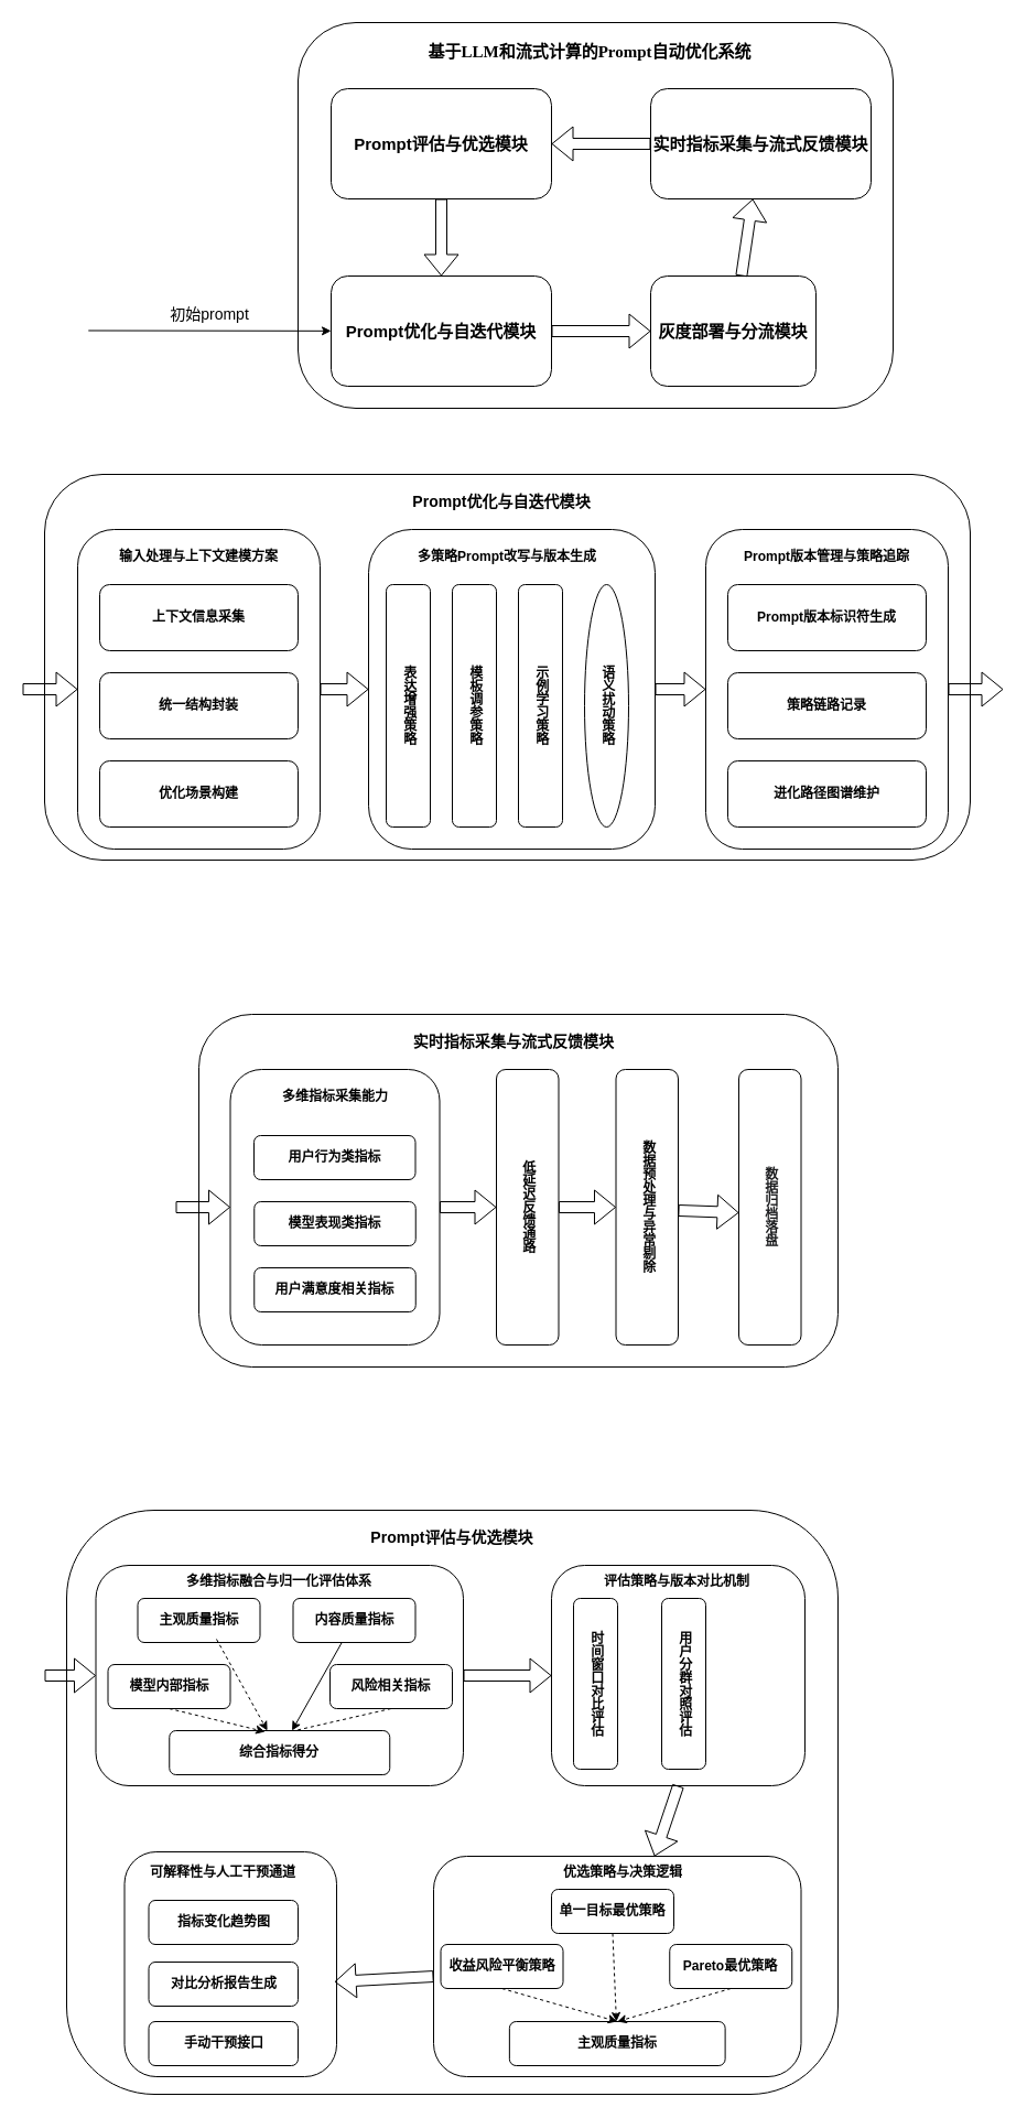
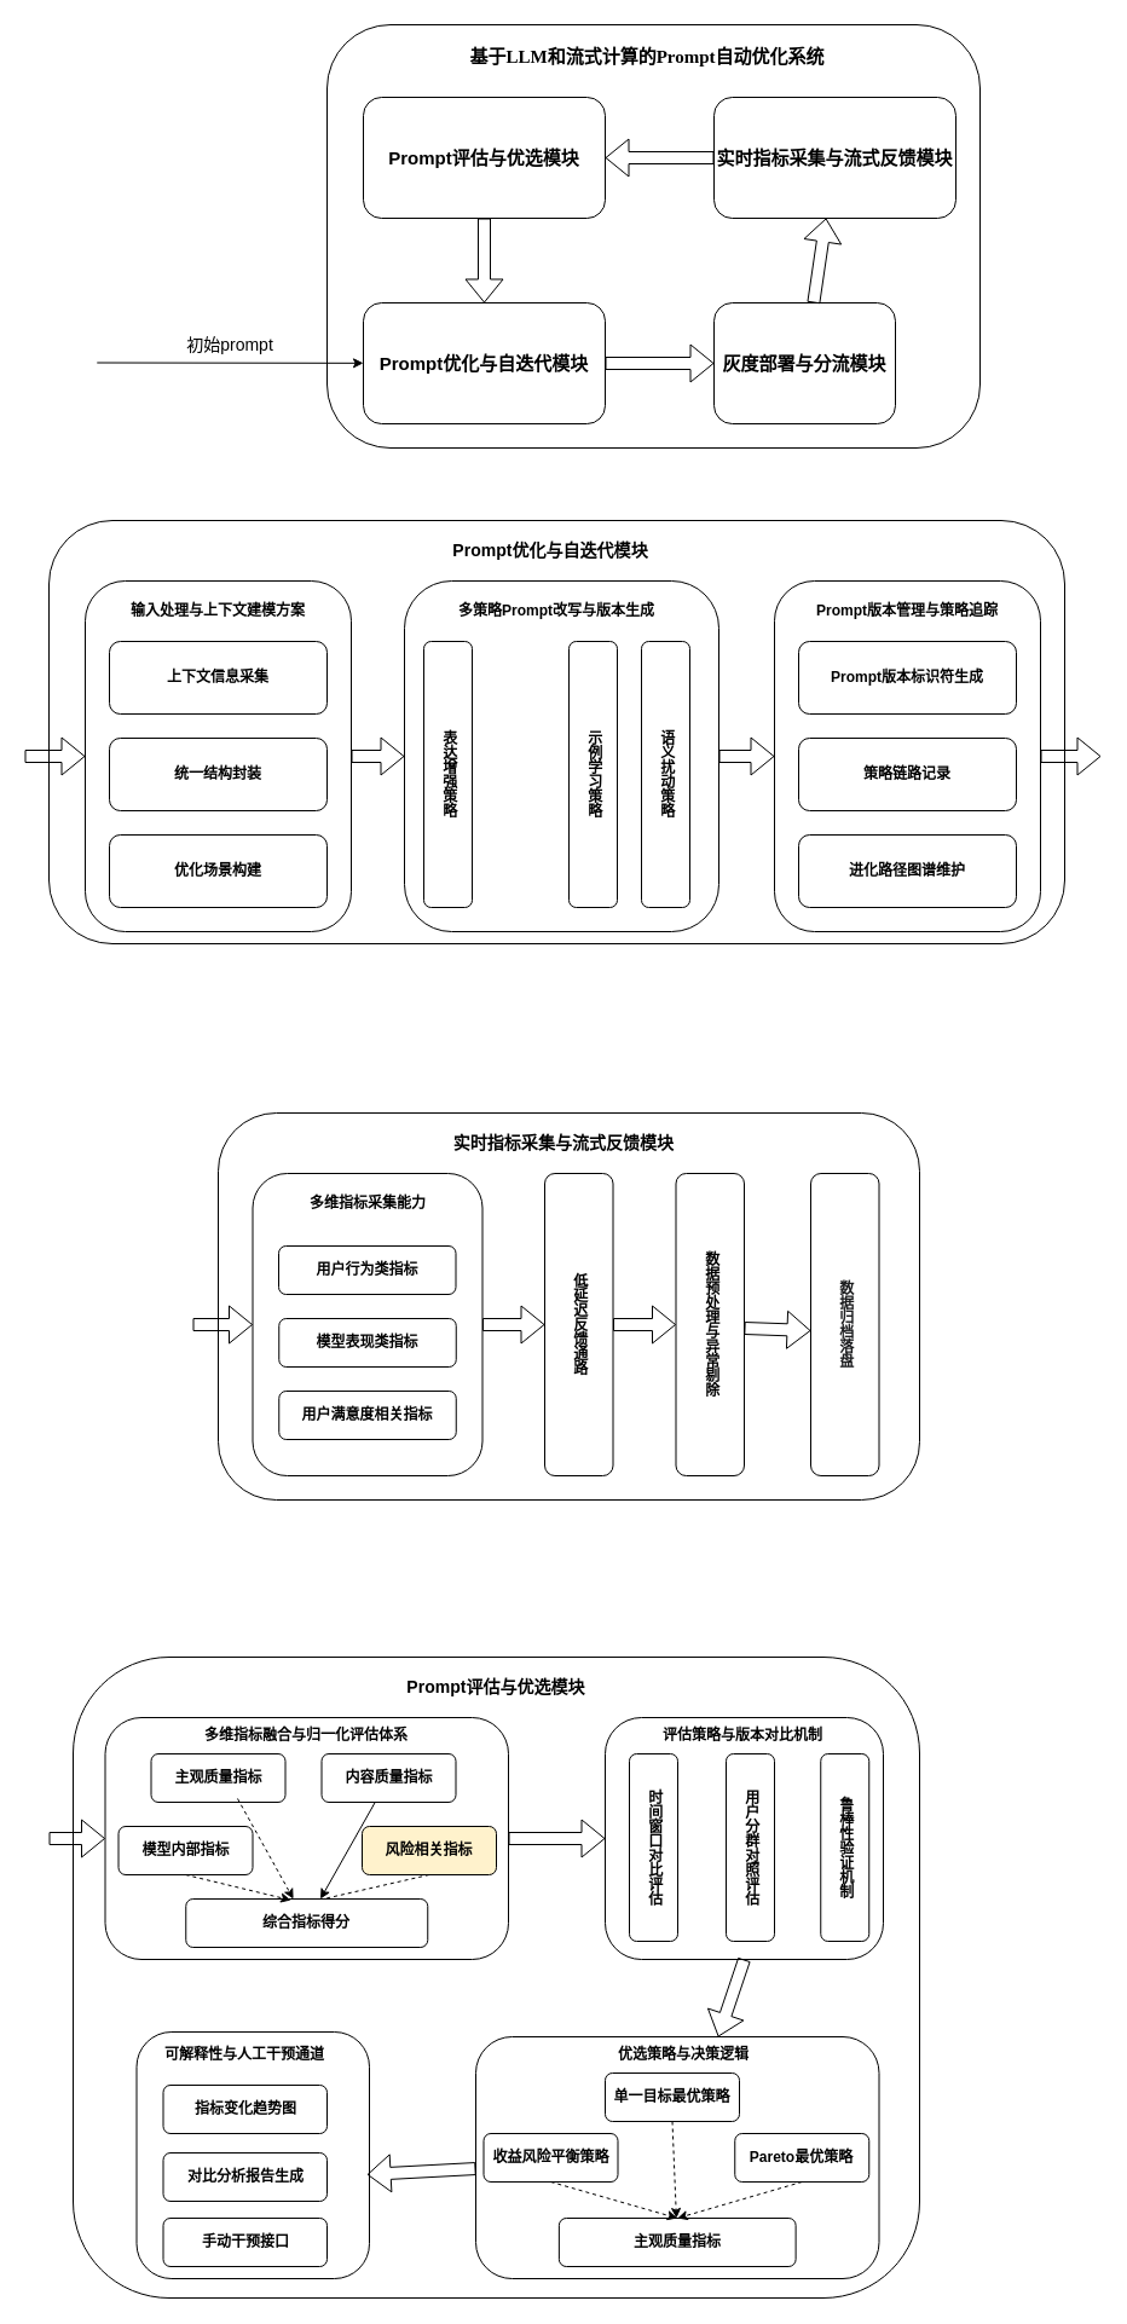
- <mxCell id="23" value="&lt;b style=&quot;background-color: transparent; color: light-dark(rgb(0, 0, 0), rgb(255, 255, 255)); font-weight: bold;&quot;&gt;模板调参策略&lt;/b&gt;&lt;span class=&quot;mp-morpho-clipboard-doc-data&quot; data-morpho-doc-data=&quot;{&amp;quot;token&amp;quot;:&amp;quot;eyJhbGciOiJkaXIiLCJlbmMiOiJBMjU2R0NNIiwiYXBwSWQiOjEsInVpZCI6Ik9UTGszSzE0MUIiLCJkb2NJZCI6Iklva3RoRm1QRExmdTJzIn0..PLM695F7OLUKYBq6.pLq-FQjPBczpItmwOh4ZW0uYPRhOBlbCz8YWpCEhhjt7BF-pnjSfnWdu2Fmjc7VXdDRBUoyjT-BpY-ALlnl2OXvZNR3gXWINHDP6lU0rGojfuVU5cC1_3ToAKtlT7ybksPMMETnjsgNX-z2ijbktiFu4n567qZCZvo0vowr3_w3CYDpdbulUg-4RivVGqKluaLaf5slXxZTphLpaeCs-46T8Pw.FYQd-wOyFWTnTlqUN4SDpg&amp;quot;,&amp;quot;appId&amp;quot;:&amp;quot;1&amp;quot;}&quot;&gt;&lt;/span&gt;" style="rounded=1;whiteSpace=wrap;html=1;textDirection=vertical-lr;" vertex="1" parent="1"><mxGeometry x="410" y="530" width="40" height="220" as="geometry" /></mxCell>
- <mxCell id="25" value="&lt;b style=&quot;background-color: transparent; color: light-dark(rgb(0, 0, 0), rgb(255, 255, 255)); font-weight: bold;&quot;&gt;语义扰动策略&lt;/b&gt;&lt;span class=&quot;mp-morpho-clipboard-doc-data&quot; data-morpho-doc-data=&quot;{&amp;quot;token&amp;quot;:&amp;quot;eyJhbGciOiJkaXIiLCJlbmMiOiJBMjU2R0NNIiwiYXBwSWQiOjEsInVpZCI6Ik9UTGszSzE0MUIiLCJkb2NJZCI6Iklva3RoRm1QRExmdTJzIn0..PLM695F7OLUKYBq6.pLq-FQjPBczpItmwOh4ZW0uYPRhOBlbCz8YWpCEhhjt7BF-pnjSfnWdu2Fmjc7VXdDRBUoyjT-BpY-ALlnl2OXvZNR3gXWINHDP6lU0rGojfuVU5cC1_3ToAKtlT7ybksPMMETnjsgNX-z2ijbktiFu4n567qZCZvo0vowr3_w3CYDpdbulUg-4RivVGqKluaLaf5slXxZTphLpaeCs-46T8Pw.FYQd-wOyFWTnTlqUN4SDpg&amp;quot;,&amp;quot;appId&amp;quot;:&amp;quot;1&amp;quot;}&quot;&gt;&lt;/span&gt;" style="ellipse;whiteSpace=wrap;html=1;textDirection=vertical-lr;" vertex="1" parent="1"><mxGeometry x="530" y="530" width="40" height="220" as="geometry" /></mxCell>
+ <mxCell id="25" value="&lt;b style=&quot;background-color: transparent; color: light-dark(rgb(0, 0, 0), rgb(255, 255, 255)); font-weight: bold;&quot;&gt;语义扰动策略&lt;/b&gt;&lt;span class=&quot;mp-morpho-clipboard-doc-data&quot; data-morpho-doc-data=&quot;{&amp;quot;token&amp;quot;:&amp;quot;eyJhbGciOiJkaXIiLCJlbmMiOiJBMjU2R0NNIiwiYXBwSWQiOjEsInVpZCI6Ik9UTGszSzE0MUIiLCJkb2NJZCI6Iklva3RoRm1QRExmdTJzIn0..PLM695F7OLUKYBq6.pLq-FQjPBczpItmwOh4ZW0uYPRhOBlbCz8YWpCEhhjt7BF-pnjSfnWdu2Fmjc7VXdDRBUoyjT-BpY-ALlnl2OXvZNR3gXWINHDP6lU0rGojfuVU5cC1_3ToAKtlT7ybksPMMETnjsgNX-z2ijbktiFu4n567qZCZvo0vowr3_w3CYDpdbulUg-4RivVGqKluaLaf5slXxZTphLpaeCs-46T8Pw.FYQd-wOyFWTnTlqUN4SDpg&amp;quot;,&amp;quot;appId&amp;quot;:&amp;quot;1&amp;quot;}&quot;&gt;&lt;/span&gt;" style="rounded=1;whiteSpace=wrap;html=1;textDirection=vertical-lr;" vertex="1" parent="1"><mxGeometry x="530" y="530" width="40" height="220" as="geometry" /></mxCell>
+ <mxCell id="64" value="&lt;b style=&quot;background-color: transparent; color: light-dark(rgb(0, 0, 0), rgb(255, 255, 255)); font-weight: bold;&quot;&gt;鲁棒性验证机制&lt;/b&gt;&lt;span class=&quot;mp-morpho-clipboard-doc-data&quot; data-morpho-doc-data=&quot;{&amp;quot;token&amp;quot;:&amp;quot;eyJhbGciOiJkaXIiLCJlbmMiOiJBMjU2R0NNIiwiYXBwSWQiOjEsInVpZCI6Ik9UTGszSzE0MUIiLCJkb2NJZCI6Iklva3RoRm1QRExmdTJzIn0..PLM695F7OLUKYBq6.pLq-FQjPBczpItmwOh4ZW0uYPRhOBlbCz8YWpCEhhjt7BF-pnjSfnWdu2Fmjc7VXdDRBUoyjT-BpY-ALlnl2OXvZNR3gXWINHDP6lU0rGojfuVU5cC1_3ToAKtlT7ybksPMMETnjsgNX-z2ijbktiFu4n567qZCZvo0vowr3_w3CYDpdbulUg-4RivVGqKluaLaf5slXxZTphLpaeCs-46T8Pw.FYQd-wOyFWTnTlqUN4SDpg&amp;quot;,&amp;quot;appId&amp;quot;:&amp;quot;1&amp;quot;}&quot;&gt;&lt;/span&gt;" style="rounded=1;whiteSpace=wrap;html=1;textDirection=vertical-lr;" vertex="1" parent="1"><mxGeometry x="678.25" y="1450" width="40" height="155" as="geometry" /></mxCell>
- <mxCell id="54" value="&lt;b style=&quot;background-color: transparent; color: light-dark(rgb(0, 0, 0), rgb(255, 255, 255)); font-weight: bold;&quot;&gt;风险相关指标&lt;/b&gt;&lt;span class=&quot;mp-morpho-clipboard-doc-data&quot; data-morpho-doc-data=&quot;{&amp;quot;token&amp;quot;:&amp;quot;eyJhbGciOiJkaXIiLCJlbmMiOiJBMjU2R0NNIiwiYXBwSWQiOjEsInVpZCI6Ik9UTGszSzE0MUIiLCJkb2NJZCI6Iklva3RoRm1QRExmdTJzIn0..PLM695F7OLUKYBq6.pLq-FQjPBczpItmwOh4ZW0uYPRhOBlbCz8YWpCEhhjt7BF-pnjSfnWdu2Fmjc7VXdDRBUoyjT-BpY-ALlnl2OXvZNR3gXWINHDP6lU0rGojfuVU5cC1_3ToAKtlT7ybksPMMETnjsgNX-z2ijbktiFu4n567qZCZvo0vowr3_w3CYDpdbulUg-4RivVGqKluaLaf5slXxZTphLpaeCs-46T8Pw.FYQd-wOyFWTnTlqUN4SDpg&amp;quot;,&amp;quot;appId&amp;quot;:&amp;quot;1&amp;quot;}&quot;&gt;&lt;/span&gt;" style="rounded=1;whiteSpace=wrap;html=1;" vertex="1" parent="1"><mxGeometry x="299" y="1510" width="111" height="40" as="geometry" /></mxCell>
+ <mxCell id="54" value="&lt;b style=&quot;background-color: transparent; color: light-dark(rgb(0, 0, 0), rgb(255, 255, 255)); font-weight: bold;&quot;&gt;风险相关指标&lt;/b&gt;&lt;span class=&quot;mp-morpho-clipboard-doc-data&quot; data-morpho-doc-data=&quot;{&amp;quot;token&amp;quot;:&amp;quot;eyJhbGciOiJkaXIiLCJlbmMiOiJBMjU2R0NNIiwiYXBwSWQiOjEsInVpZCI6Ik9UTGszSzE0MUIiLCJkb2NJZCI6Iklva3RoRm1QRExmdTJzIn0..PLM695F7OLUKYBq6.pLq-FQjPBczpItmwOh4ZW0uYPRhOBlbCz8YWpCEhhjt7BF-pnjSfnWdu2Fmjc7VXdDRBUoyjT-BpY-ALlnl2OXvZNR3gXWINHDP6lU0rGojfuVU5cC1_3ToAKtlT7ybksPMMETnjsgNX-z2ijbktiFu4n567qZCZvo0vowr3_w3CYDpdbulUg-4RivVGqKluaLaf5slXxZTphLpaeCs-46T8Pw.FYQd-wOyFWTnTlqUN4SDpg&amp;quot;,&amp;quot;appId&amp;quot;:&amp;quot;1&amp;quot;}&quot;&gt;&lt;/span&gt;" style="rounded=1;whiteSpace=wrap;html=1;fillColor=#fff2cc;" vertex="1" parent="1"><mxGeometry x="299" y="1510" width="111" height="40" as="geometry" /></mxCell>
